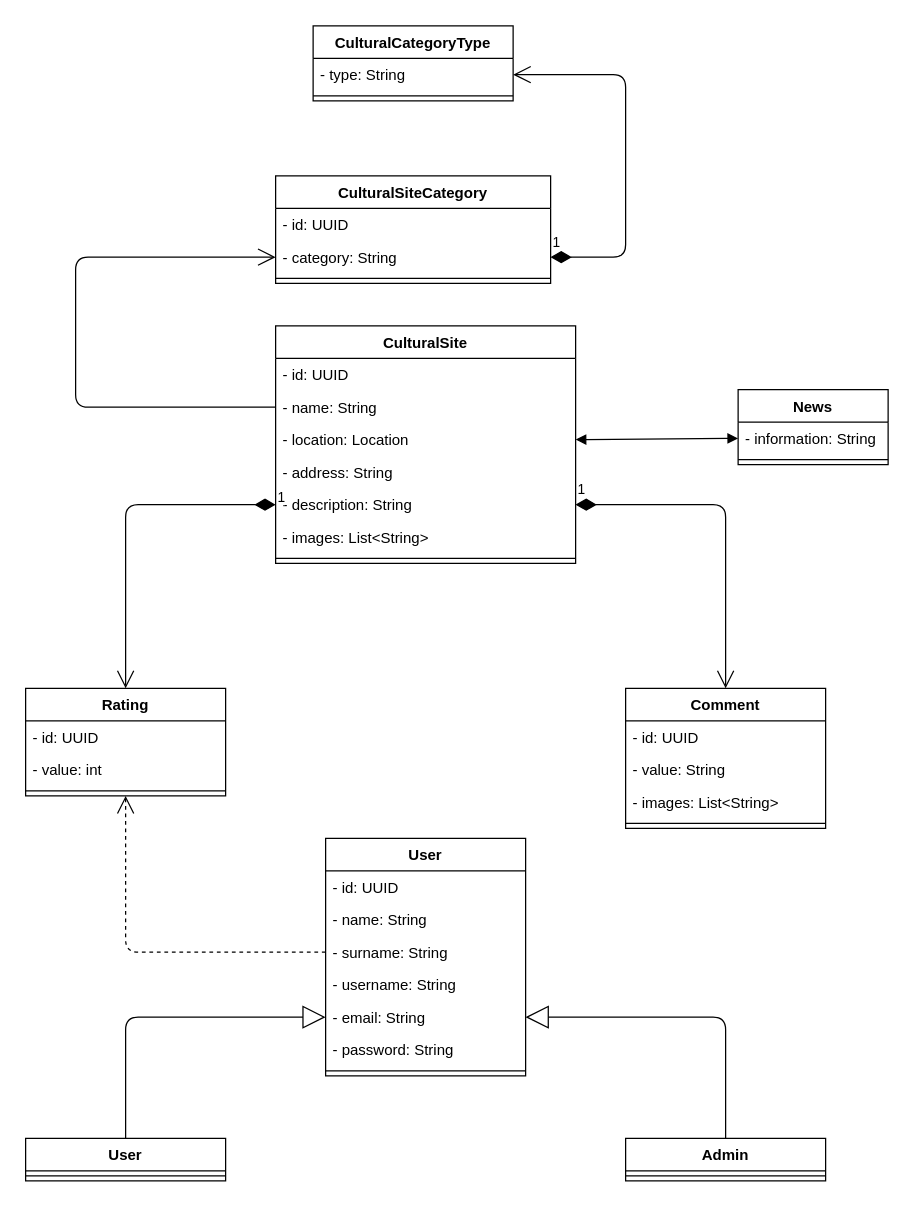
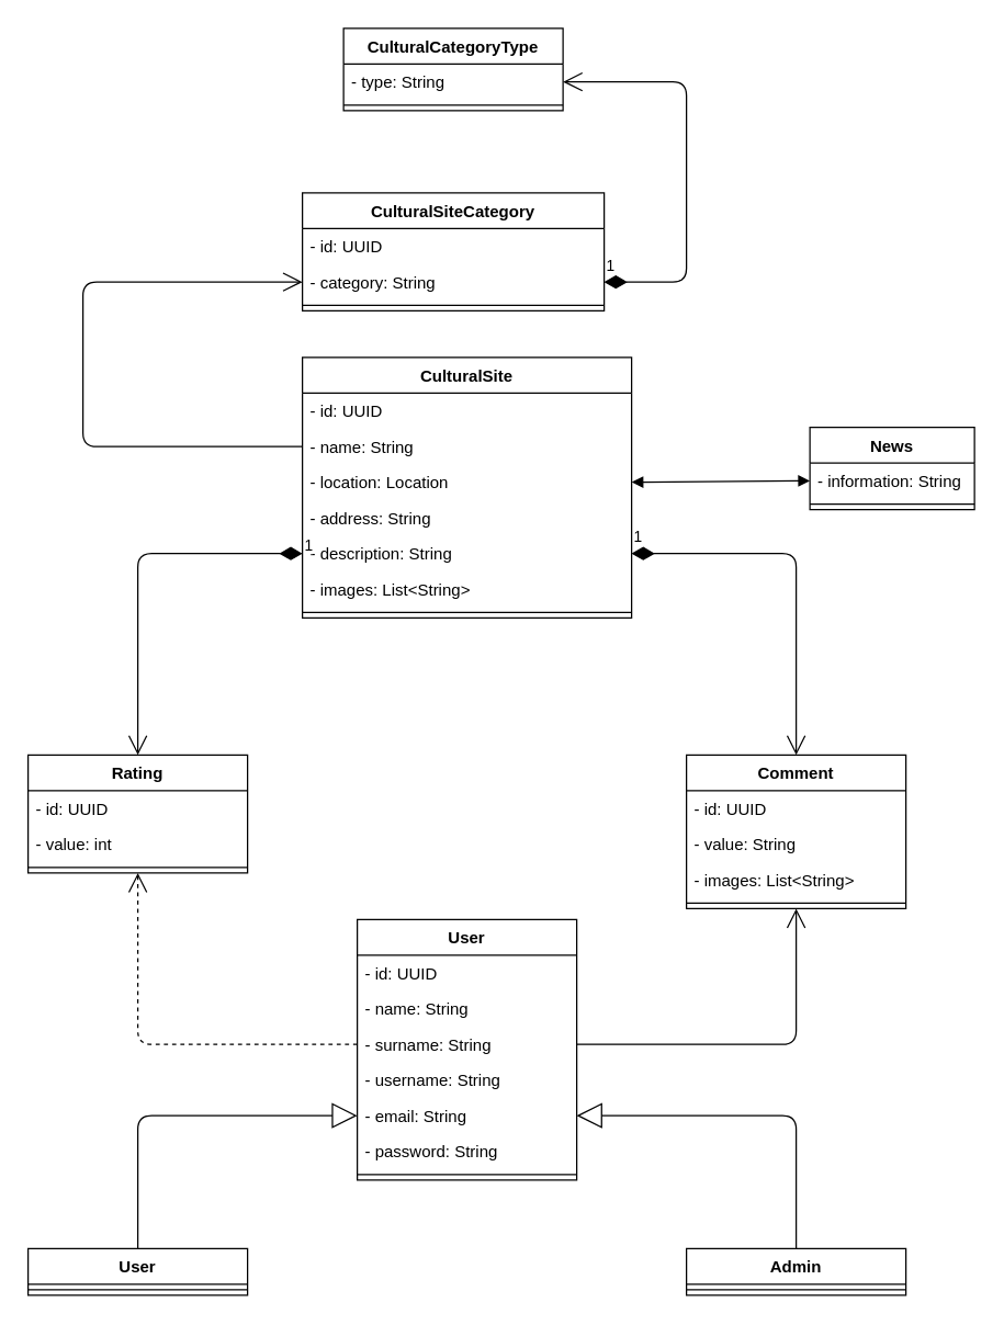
+ <mxCell id="43" value="" style="endArrow=open;endFill=1;endSize=12;html=1;exitX=1;exitY=0.5;exitDx=0;exitDy=0;entryX=0.5;entryY=1;entryDx=0;entryDy=0;" edge="1" parent="1" source="28" target="19"><mxGeometry width="160" relative="1" as="geometry"><mxPoint x="490" y="760" as="sourcePoint" /><mxPoint x="650" y="760" as="targetPoint" /><Array as="points"><mxPoint x="580" y="761" /></Array></mxGeometry></mxCell>
